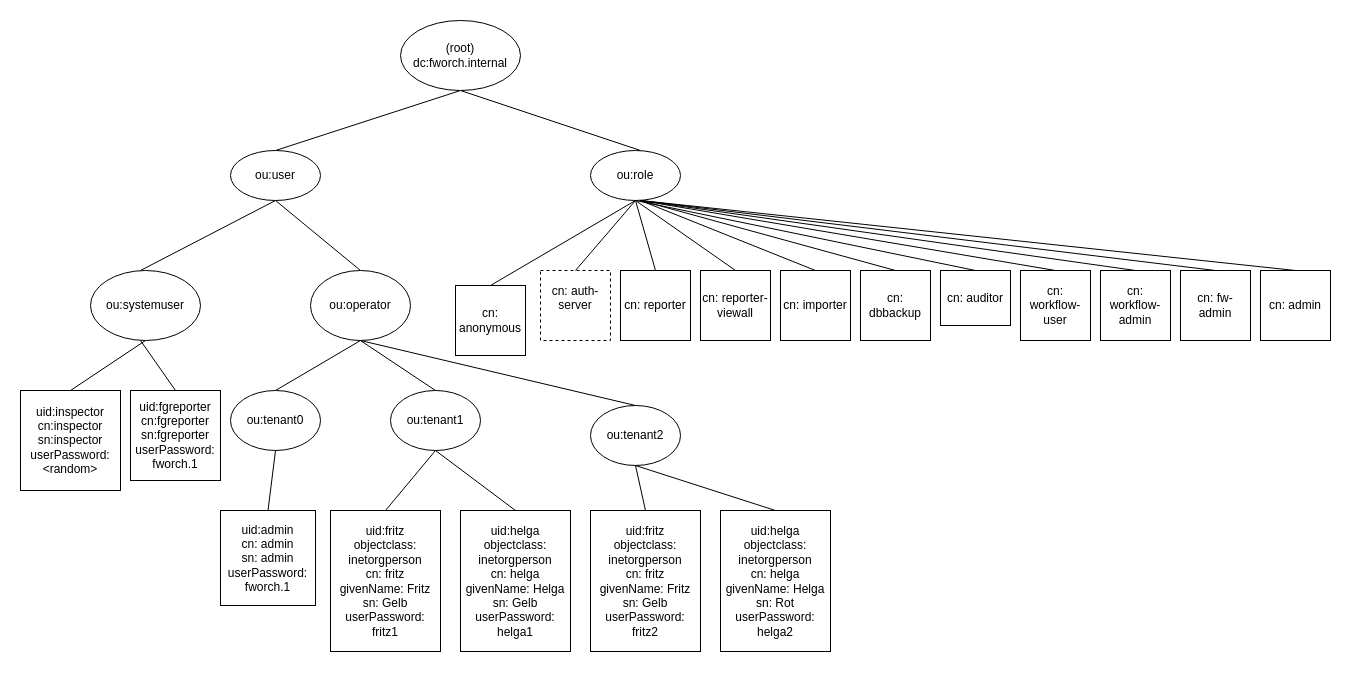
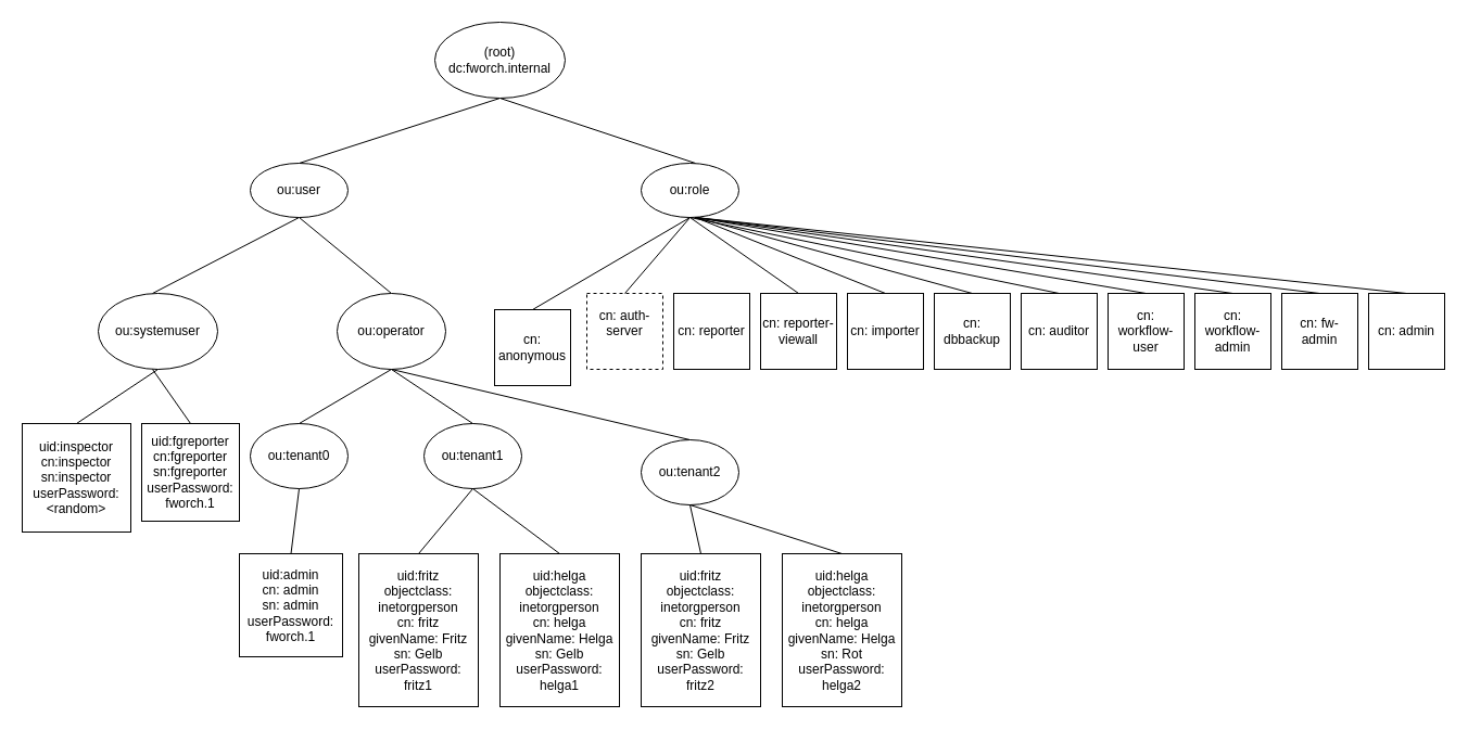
- <mxCell id="44" value="" style="endArrow=none;html=1;exitX=0.5;exitY=0;exitDx=0;exitDy=0;entryX=0.5;entryY=1;entryDx=0;entryDy=0;" edge="1" parent="1" source="34" target="10"><mxGeometry width="50" height="50" relative="1" as="geometry"><mxPoint x="540" y="410" as="sourcePoint" /><mxPoint x="690" y="210" as="targetPoint" /></mxGeometry></mxCell>
- <mxCell id="38" value="&lt;div&gt;cn: auditor&lt;/div&gt;" style="whiteSpace=wrap;html=1;aspect=fixed;" vertex="1" parent="1"><mxGeometry x="940" y="270" width="70" height="55" as="geometry" /></mxCell>
+ <mxCell id="38" value="&lt;div&gt;cn: auditor&lt;/div&gt;" style="whiteSpace=wrap;html=1;aspect=fixed;" vertex="1" parent="1"><mxGeometry x="940" y="270" width="70" height="70" as="geometry" /></mxCell>
